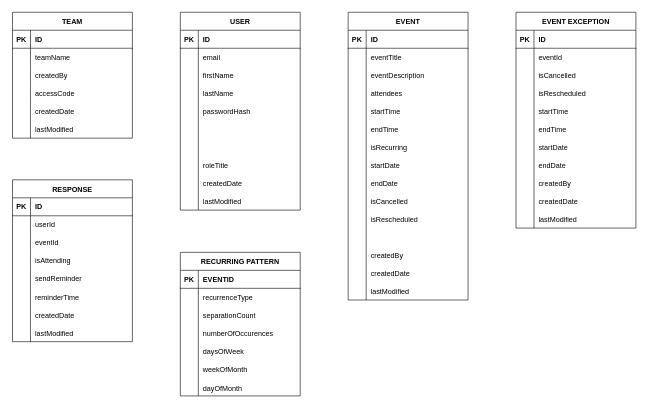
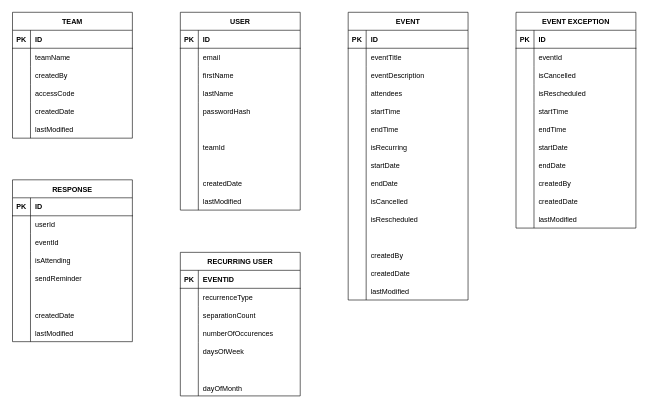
+ <mxCell id="16" value="teamId" style="shape=partialRectangle;connectable=0;fillColor=none;top=0;left=0;bottom=0;right=0;align=left;spacingLeft=6;overflow=hidden;" parent="1" vertex="1"><mxGeometry x="330" y="230" width="150" height="30" as="geometry"><mxRectangle width="150" height="30" as="alternateBounds" /></mxGeometry></mxCell>
- <mxCell id="17" value="roleTitle" style="shape=partialRectangle;connectable=0;fillColor=none;top=0;left=0;bottom=0;right=0;align=left;spacingLeft=6;overflow=hidden;" parent="1" vertex="1"><mxGeometry x="330" y="260" width="150" height="30" as="geometry"><mxRectangle width="150" height="30" as="alternateBounds" /></mxGeometry></mxCell>
- <mxCell id="78" value="RECURRING PATTERN" style="shape=table;startSize=30;container=1;collapsible=1;childLayout=tableLayout;fixedRows=1;rowLines=0;fontStyle=1;align=center;resizeLast=1;movable=1;resizable=1;rotatable=1;deletable=1;editable=1;connectable=1;" parent="1" vertex="1"><mxGeometry x="300" y="420.5" width="200" height="239.5" as="geometry"><mxRectangle x="440" y="80" width="70" height="30" as="alternateBounds" /></mxGeometry></mxCell>
+ <mxCell id="78" value="RECURRING USER" style="shape=table;startSize=30;container=1;collapsible=1;childLayout=tableLayout;fixedRows=1;rowLines=0;fontStyle=1;align=center;resizeLast=1;movable=1;resizable=1;rotatable=1;deletable=1;editable=1;connectable=1;" parent="1" vertex="1"><mxGeometry x="300" y="420.5" width="200" height="239.5" as="geometry"><mxRectangle x="440" y="80" width="70" height="30" as="alternateBounds" /></mxGeometry></mxCell>
- <mxCell id="64" value="reminderTime" style="shape=partialRectangle;connectable=0;fillColor=none;top=0;left=0;bottom=0;right=0;align=left;spacingLeft=6;overflow=hidden;" parent="1" vertex="1"><mxGeometry x="50" y="479.5" width="170" height="31" as="geometry"><mxRectangle width="150" height="30" as="alternateBounds" /></mxGeometry></mxCell>
- <mxCell id="92" value="weekOfMonth" style="shape=partialRectangle;connectable=0;fillColor=none;top=0;left=0;bottom=0;right=0;align=left;spacingLeft=6;overflow=hidden;" parent="1" vertex="1"><mxGeometry x="330" y="600.5" width="170" height="31" as="geometry"><mxRectangle width="150" height="30" as="alternateBounds" /></mxGeometry></mxCell>
